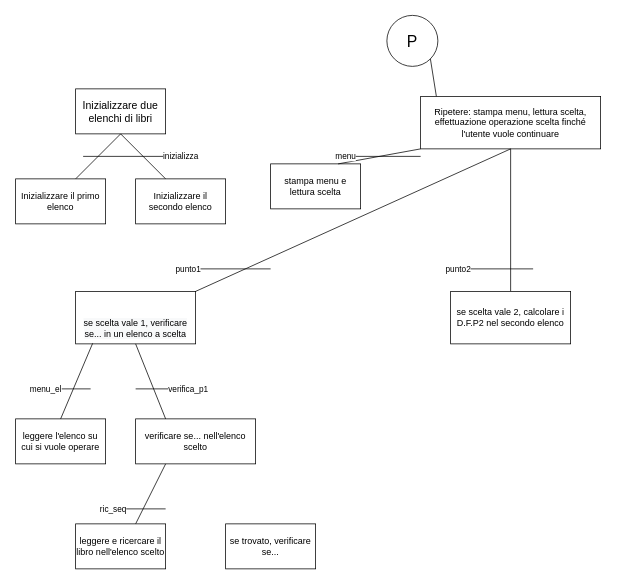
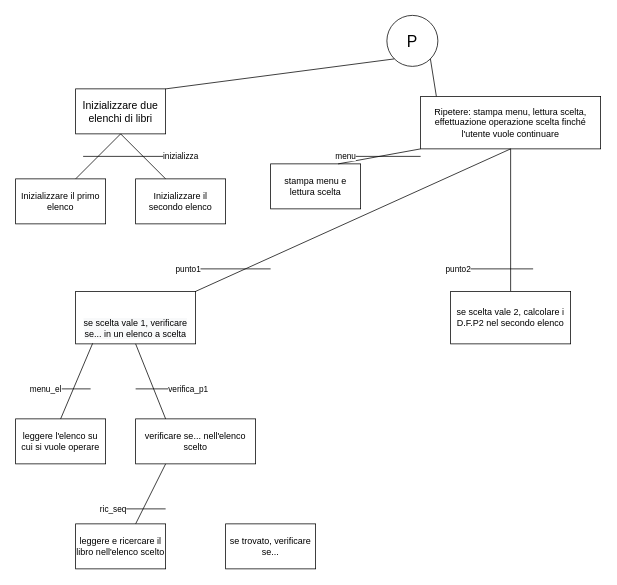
+ <mxCell id="3" value="" style="endArrow=none;html=1;exitX=0;exitY=1;exitDx=0;exitDy=0;entryX=1;entryY=0;entryDx=0;entryDy=0;" parent="1" source="2" target="4" edge="1"><mxGeometry width="50" height="50" relative="1" as="geometry"><mxPoint x="440" y="239" as="sourcePoint" /><mxPoint x="280" y="118" as="targetPoint" /></mxGeometry></mxCell>
